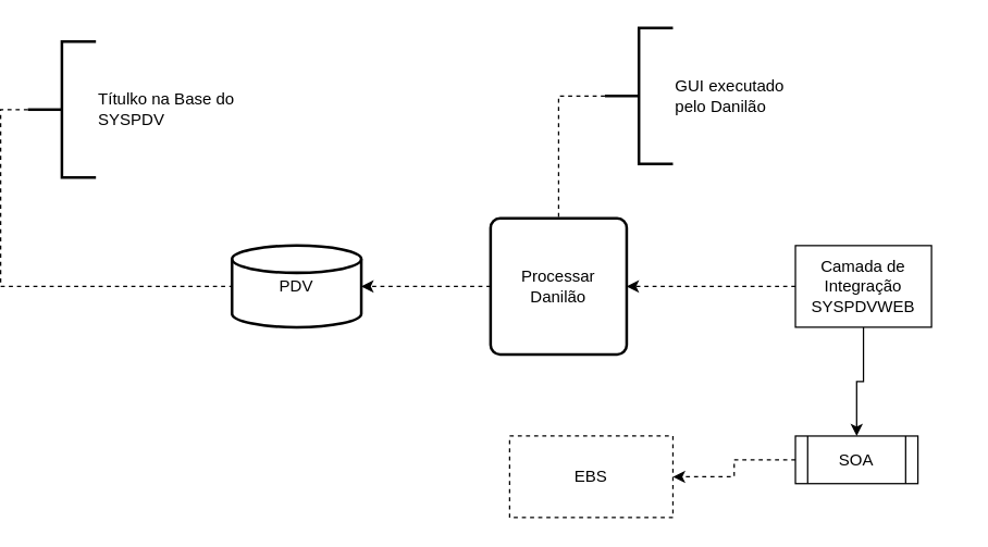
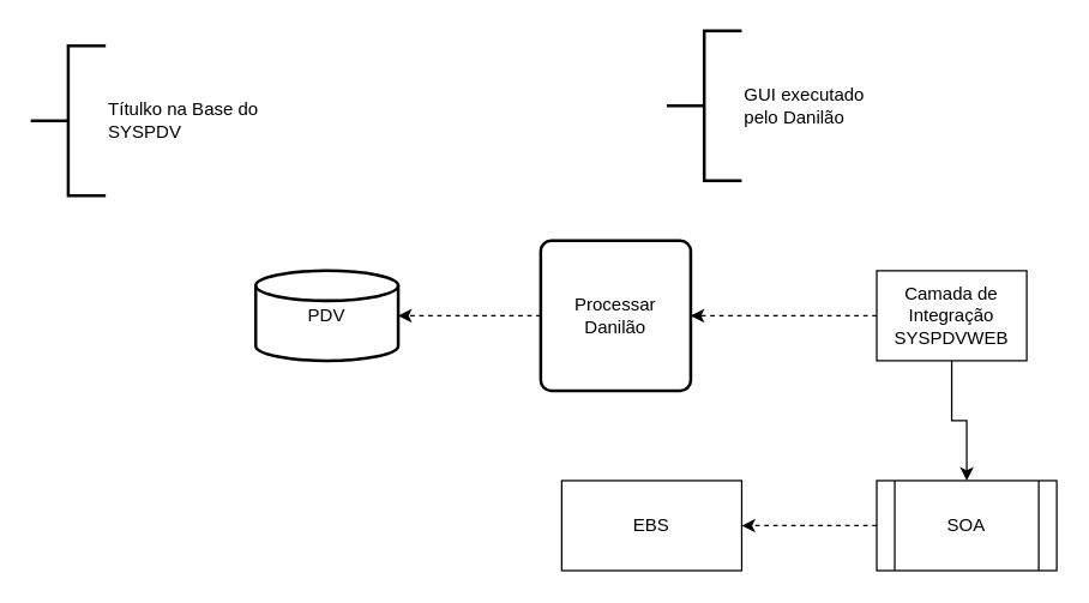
- <mxCell id="6" style="edgeStyle=orthogonalEdgeStyle;rounded=0;orthogonalLoop=1;jettySize=auto;html=1;dashed=1;exitX=0;exitY=0.5;exitDx=0;exitDy=0;exitPerimeter=0;endArrow=none;endFill=0;" edge="1" parent="1" source="15" target="14"><mxGeometry relative="1" as="geometry"><mxPoint x="434" y="170" as="targetPoint" /></mxGeometry></mxCell>
- <mxCell id="7" style="edgeStyle=orthogonalEdgeStyle;orthogonalLoop=1;jettySize=auto;html=1;rounded=0;strokeColor=default;dashed=1;entryX=0;entryY=0.5;entryDx=0;entryDy=0;entryPerimeter=0;exitX=0;exitY=0.5;exitDx=0;exitDy=0;exitPerimeter=0;endArrow=none;endFill=0;" edge="1" parent="1" source="13" target="12"><mxGeometry relative="1" as="geometry"><mxPoint x="144" y="80" as="sourcePoint" /></mxGeometry></mxCell>
- <mxCell id="10" value="SOA" style="shape=process;whiteSpace=wrap;html=1;backgroundOutline=1;" vertex="1" parent="1"><mxGeometry x="584" y="320" width="90" height="35" as="geometry" /></mxCell>
+ <mxCell id="10" value="SOA" style="shape=process;whiteSpace=wrap;html=1;backgroundOutline=1;" vertex="1" parent="1"><mxGeometry x="584" y="320" width="120" height="60" as="geometry" /></mxCell>
- <mxCell id="11" value="EBS" style="whiteSpace=wrap;html=1;dashed=1;" vertex="1" parent="1"><mxGeometry x="374" y="320" width="120" height="60" as="geometry" /></mxCell>
+ <mxCell id="11" value="EBS" style="whiteSpace=wrap;html=1;" vertex="1" parent="1"><mxGeometry x="374" y="320" width="120" height="60" as="geometry" /></mxCell>
